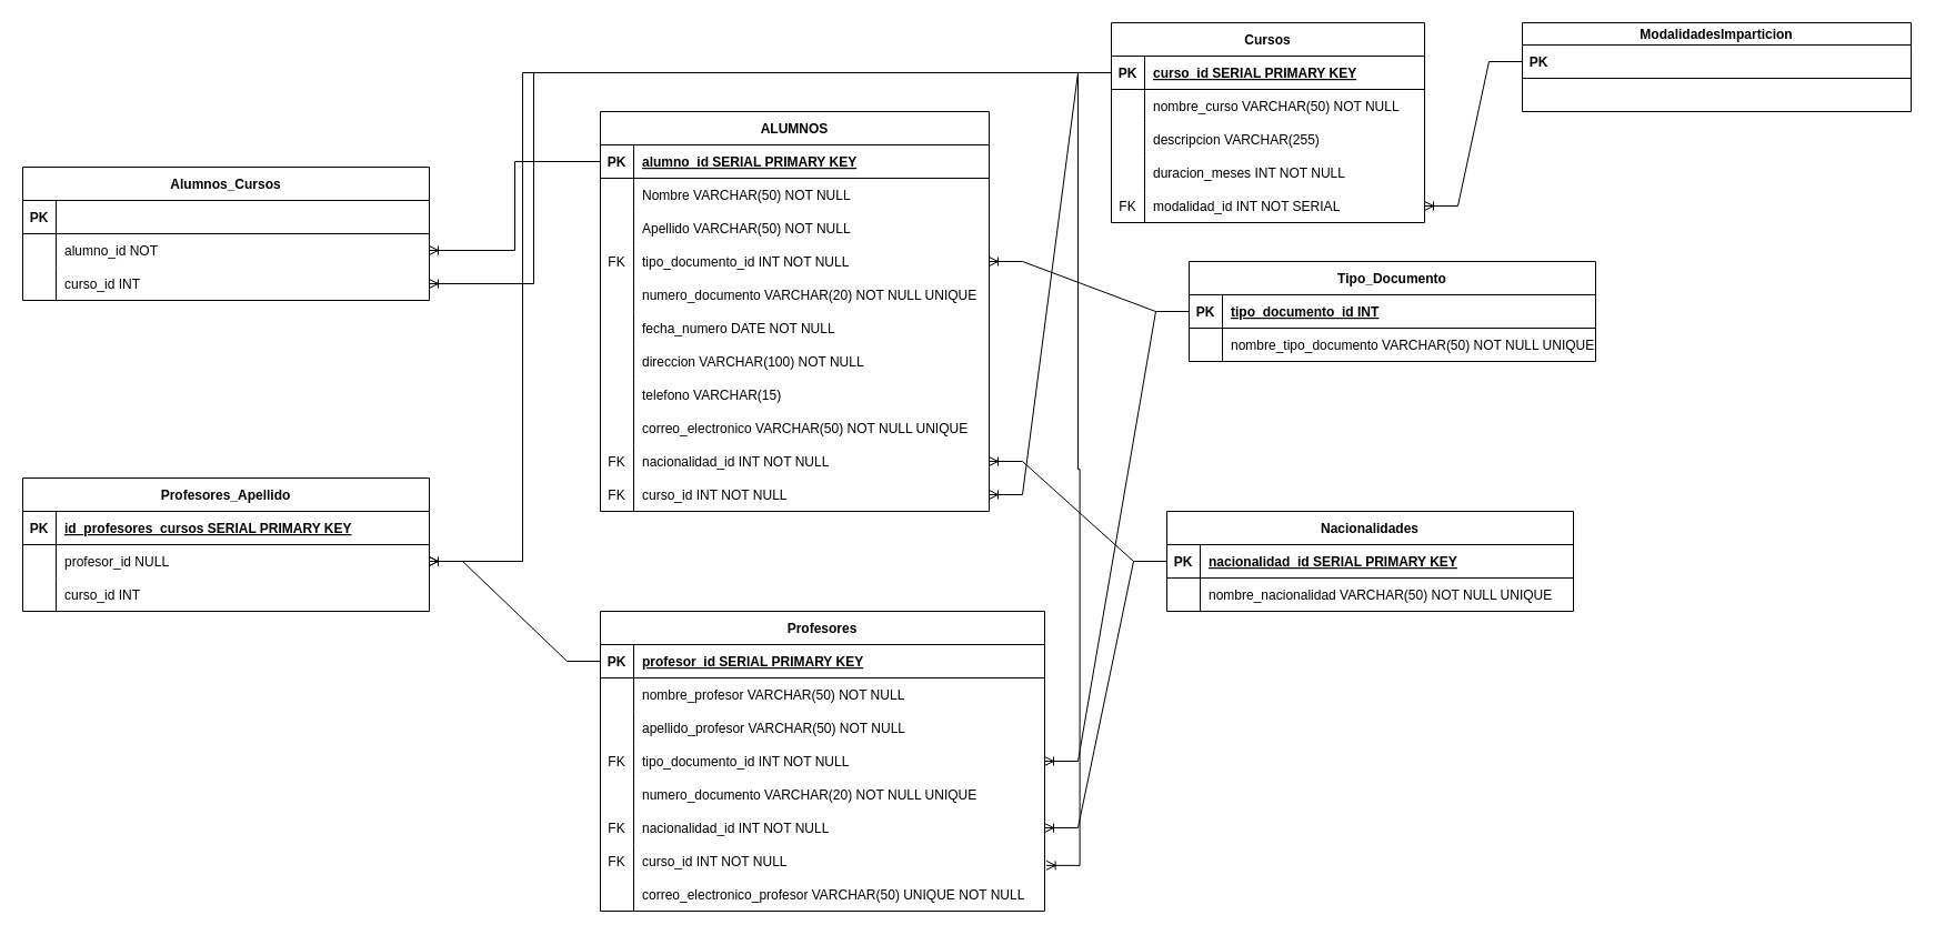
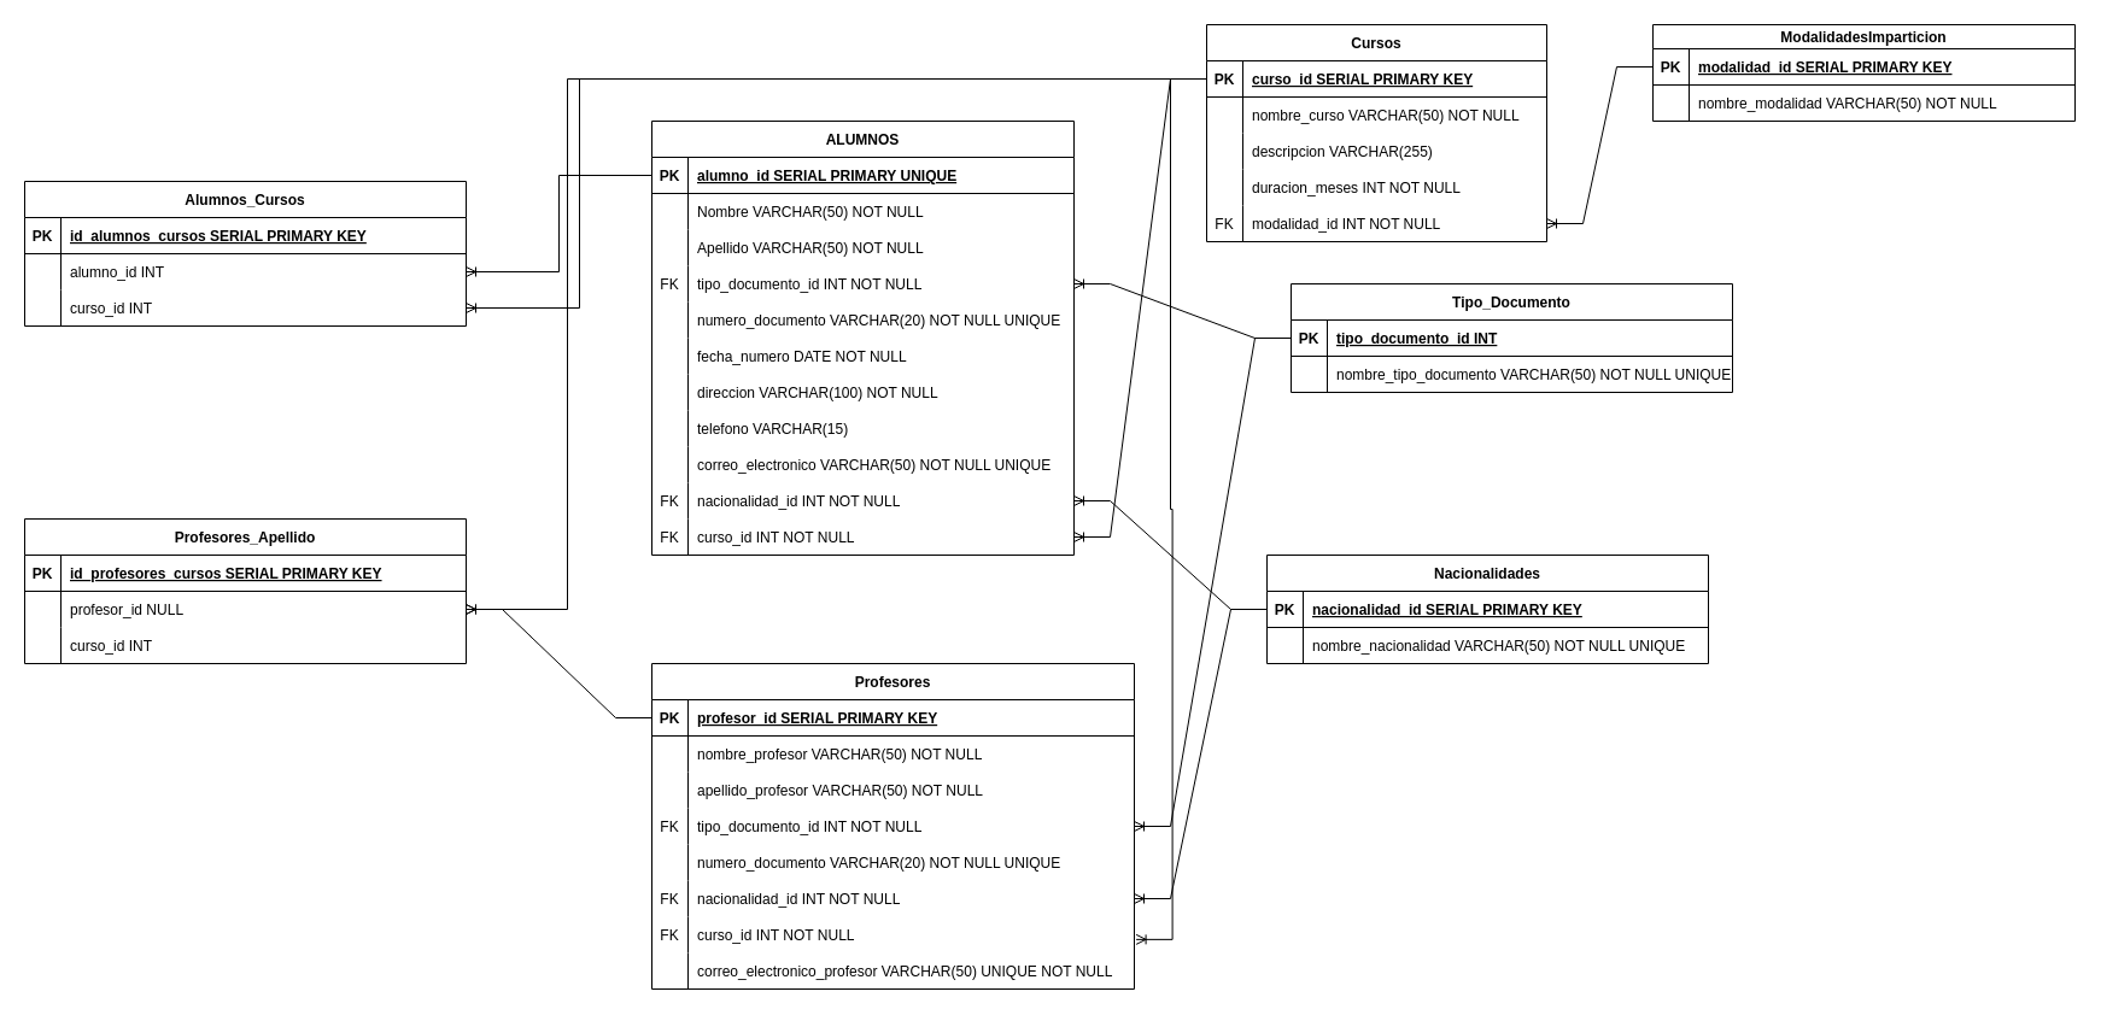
+ <mxCell id="69" value="modalidad_id SERIAL PRIMARY KEY" style="shape=partialRectangle;overflow=hidden;connectable=0;fillColor=none;top=0;left=0;bottom=0;right=0;align=left;spacingLeft=6;fontStyle=5;" parent="67" vertex="1"><mxGeometry x="30" width="320" height="30" as="geometry"><mxRectangle width="320" height="30" as="alternateBounds" /></mxGeometry></mxCell>
+ <mxCell id="72" value="nombre_modalidad VARCHAR(50) NOT NULL" style="shape=partialRectangle;overflow=hidden;connectable=0;fillColor=none;top=0;left=0;bottom=0;right=0;align=left;spacingLeft=6;" parent="70" vertex="1"><mxGeometry x="30" width="320" height="30" as="geometry"><mxRectangle width="320" height="30" as="alternateBounds" /></mxGeometry></mxCell>
- <mxCell id="12" value="alumno_id SERIAL PRIMARY KEY" style="shape=partialRectangle;overflow=hidden;connectable=0;fillColor=none;top=0;left=0;bottom=0;right=0;align=left;spacingLeft=6;fontStyle=5;" parent="10" vertex="1"><mxGeometry x="30" width="320" height="30" as="geometry"><mxRectangle width="320" height="30" as="alternateBounds" /></mxGeometry></mxCell>
+ <mxCell id="12" value="alumno_id SERIAL PRIMARY UNIQUE" style="shape=partialRectangle;overflow=hidden;connectable=0;fillColor=none;top=0;left=0;bottom=0;right=0;align=left;spacingLeft=6;fontStyle=5;" parent="10" vertex="1"><mxGeometry x="30" width="320" height="30" as="geometry"><mxRectangle width="320" height="30" as="alternateBounds" /></mxGeometry></mxCell>
- <mxCell id="65" value="modalidad_id INT NOT SERIAL" style="shape=partialRectangle;overflow=hidden;connectable=0;fillColor=none;top=0;left=0;bottom=0;right=0;align=left;spacingLeft=6;" parent="63" vertex="1"><mxGeometry x="30" width="252" height="30" as="geometry"><mxRectangle width="252" height="30" as="alternateBounds" /></mxGeometry></mxCell>
+ <mxCell id="65" value="modalidad_id INT NOT NULL" style="shape=partialRectangle;overflow=hidden;connectable=0;fillColor=none;top=0;left=0;bottom=0;right=0;align=left;spacingLeft=6;" parent="63" vertex="1"><mxGeometry x="30" width="252" height="30" as="geometry"><mxRectangle width="252" height="30" as="alternateBounds" /></mxGeometry></mxCell>
+ <mxCell id="120" value="id_alumnos_cursos SERIAL PRIMARY KEY" style="shape=partialRectangle;overflow=hidden;connectable=0;fillColor=none;top=0;left=0;bottom=0;right=0;align=left;spacingLeft=6;fontStyle=5;" vertex="1" parent="118"><mxGeometry x="30" width="336" height="30" as="geometry"><mxRectangle width="336" height="30" as="alternateBounds" /></mxGeometry></mxCell>
- <mxCell id="123" value="alumno_id NOT" style="shape=partialRectangle;overflow=hidden;connectable=0;fillColor=none;top=0;left=0;bottom=0;right=0;align=left;spacingLeft=6;" vertex="1" parent="121"><mxGeometry x="30" width="336" height="30" as="geometry"><mxRectangle width="336" height="30" as="alternateBounds" /></mxGeometry></mxCell>
+ <mxCell id="123" value="alumno_id INT" style="shape=partialRectangle;overflow=hidden;connectable=0;fillColor=none;top=0;left=0;bottom=0;right=0;align=left;spacingLeft=6;" vertex="1" parent="121"><mxGeometry x="30" width="336" height="30" as="geometry"><mxRectangle width="336" height="30" as="alternateBounds" /></mxGeometry></mxCell>
